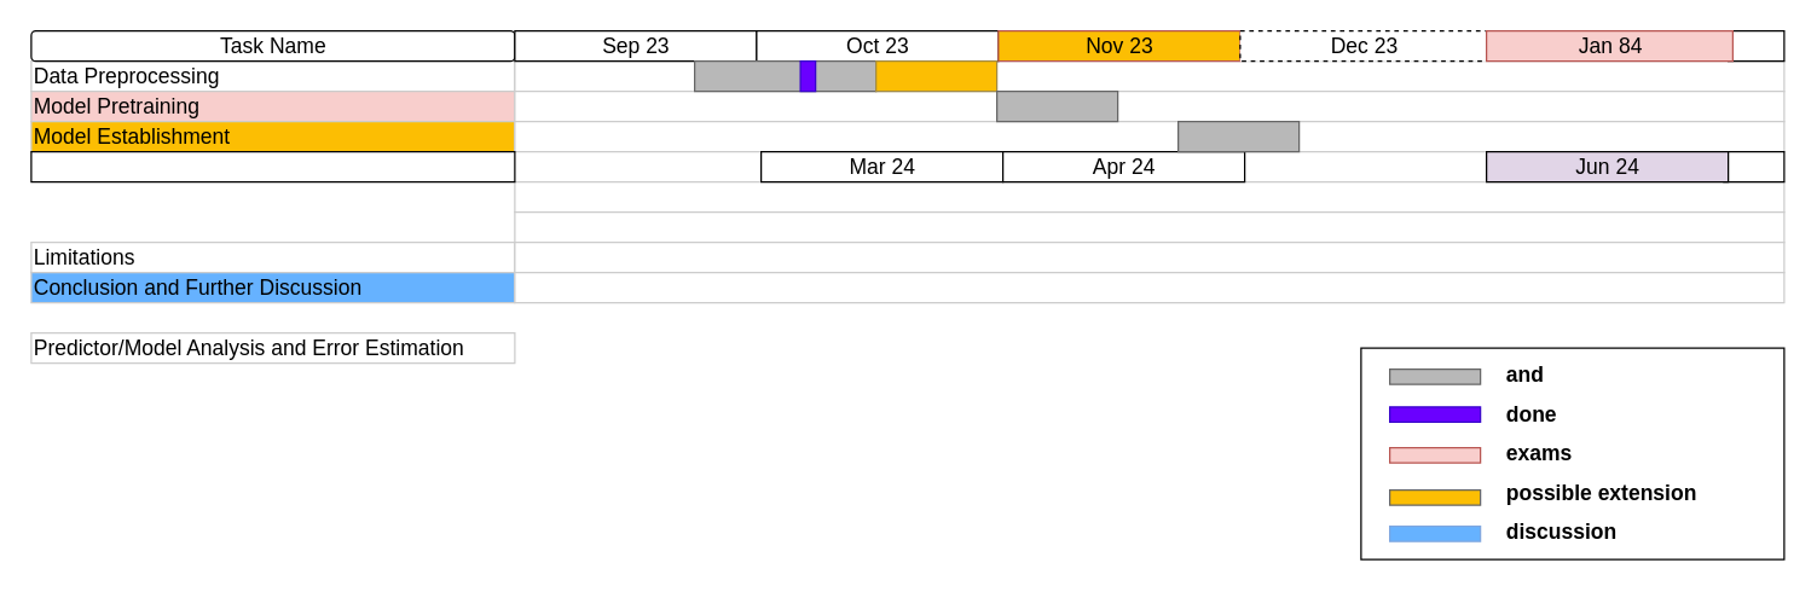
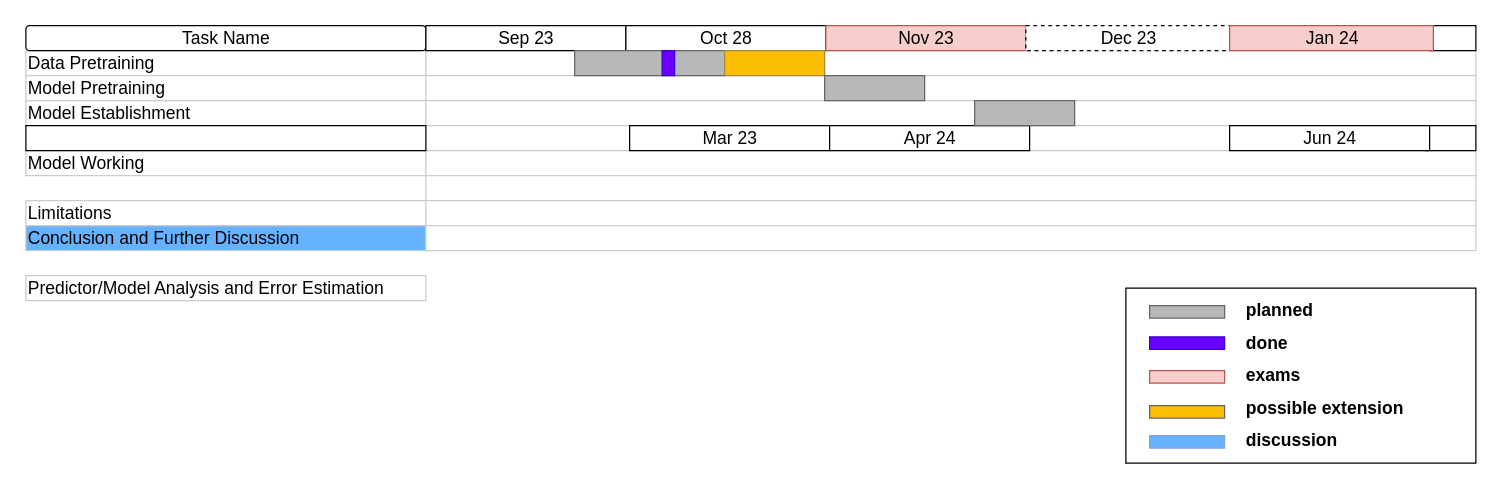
- <mxCell id="12" value="Oct 23" style="strokeWidth=1;fontStyle=0;html=1;fontSize=14;" parent="1" vertex="1"><mxGeometry x="500" y="20" width="160" height="20" as="geometry" /></mxCell>
+ <mxCell id="12" value="Oct 28" style="strokeWidth=1;fontStyle=0;html=1;fontSize=14;" parent="1" vertex="1"><mxGeometry x="500" y="20" width="160" height="20" as="geometry" /></mxCell>
- <mxCell id="13" value="Nov 23" style="strokeWidth=1;fontStyle=0;html=1;fontSize=14;fillColor=#fcbe03;strokeColor=#b85450;" parent="1" vertex="1"><mxGeometry x="660" y="20" width="160" height="20" as="geometry" /></mxCell>
+ <mxCell id="13" value="Nov 23" style="strokeWidth=1;fontStyle=0;html=1;fontSize=14;fillColor=#f8cecc;strokeColor=#b85450;" parent="1" vertex="1"><mxGeometry x="660" y="20" width="160" height="20" as="geometry" /></mxCell>
- <mxCell id="26" value="Jan 84" style="strokeWidth=1;fontStyle=0;html=1;fontSize=14;fillColor=#f8cecc;strokeColor=#b85450;" parent="1" vertex="1"><mxGeometry x="983" y="20" width="163" height="20" as="geometry" /></mxCell>
+ <mxCell id="26" value="Jan 24" style="strokeWidth=1;fontStyle=0;html=1;fontSize=14;fillColor=#f8cecc;strokeColor=#b85450;" parent="1" vertex="1"><mxGeometry x="983" y="20" width="163" height="20" as="geometry" /></mxCell>
- <mxCell id="2" value="Data Preprocessing" style="align=left;strokeColor=#CCCCCC;html=1;fontSize=14;" parent="1" vertex="1"><mxGeometry x="20" y="40" width="320.0" height="20.0" as="geometry" /></mxCell>
+ <mxCell id="2" value="Data Pretraining" style="align=left;strokeColor=#CCCCCC;html=1;fontSize=14;" parent="1" vertex="1"><mxGeometry x="20" y="40" width="320.0" height="20.0" as="geometry" /></mxCell>
- <mxCell id="3" value="Model Pretraining" style="align=left;strokeColor=#CCCCCC;html=1;fontSize=14;fillColor=#f8cecc;" parent="1" vertex="1"><mxGeometry x="20" y="60" width="320" height="20" as="geometry" /></mxCell>
+ <mxCell id="3" value="Model Pretraining" style="align=left;strokeColor=#CCCCCC;html=1;fontSize=14;" parent="1" vertex="1"><mxGeometry x="20" y="60" width="320" height="20" as="geometry" /></mxCell>
- <mxCell id="4" value="Model Establishment" style="align=left;strokeColor=#CCCCCC;html=1;fontSize=14;fillColor=#fcbe03;" parent="1" vertex="1"><mxGeometry x="20" y="80" width="320.0" height="20" as="geometry" /></mxCell>
+ <mxCell id="4" value="Model Establishment" style="align=left;strokeColor=#CCCCCC;html=1;fontSize=14;" parent="1" vertex="1"><mxGeometry x="20" y="80" width="320.0" height="20" as="geometry" /></mxCell>
- <mxCell id="22" value="Mar 24" style="strokeWidth=1;fontStyle=0;html=1;fontSize=14;" parent="1" vertex="1"><mxGeometry x="503" y="100" width="160" height="20" as="geometry" /></mxCell>
+ <mxCell id="22" value="Mar 23" style="strokeWidth=1;fontStyle=0;html=1;fontSize=14;" parent="1" vertex="1"><mxGeometry x="503" y="100" width="160" height="20" as="geometry" /></mxCell>
- <mxCell id="28" value="Jun 24" style="strokeWidth=1;fontStyle=0;html=1;fontSize=14;fillColor=#e1d5e7;" parent="1" vertex="1"><mxGeometry x="983" y="100" width="160" height="20" as="geometry" /></mxCell>
+ <mxCell id="28" value="Jun 24" style="strokeWidth=1;fontStyle=0;html=1;fontSize=14;" parent="1" vertex="1"><mxGeometry x="983" y="100" width="160" height="20" as="geometry" /></mxCell>
+ <mxCell id="5" value="Model Working" style="align=left;strokeColor=#CCCCCC;html=1;fontSize=14;" parent="1" vertex="1"><mxGeometry x="20" y="120" width="320.0" height="20" as="geometry" /></mxCell>
- <mxCell id="33" value="&lt;h1 style=&quot;border-color: var(--border-color); text-align: left; font-size: 14px;&quot;&gt;&lt;font style=&quot;border-color: var(--border-color);&quot;&gt;&amp;nbsp;&amp;nbsp;&lt;span style=&quot;white-space: pre;&quot;&gt;&amp;nbsp;&amp;nbsp;&amp;nbsp;&amp;nbsp;&lt;/span&gt;&amp;nbsp;&lt;span style=&quot;border-color: var(--border-color);&quot;&gt;&lt;span style=&quot;white-space: pre;&quot;&gt;&amp;nbsp;&amp;nbsp;&amp;nbsp;&lt;/span&gt;&lt;/span&gt;and&lt;/font&gt;&lt;/h1&gt;&lt;h1 style=&quot;border-color: var(--border-color); text-align: left; font-size: 14px;&quot;&gt;&lt;/h1&gt;&lt;h1 style=&quot;border-color: var(--border-color); text-align: left; font-size: 14px;&quot;&gt;&lt;/h1&gt;&lt;h1 style=&quot;border-color: var(--border-color); text-align: left; font-size: 14px;&quot;&gt;&lt;/h1&gt;&lt;h1 style=&quot;border-color: var(--border-color); text-align: left; font-size: 14px;&quot;&gt;&lt;font style=&quot;border-color: var(--border-color);&quot;&gt;&amp;nbsp;&lt;span style=&quot;border-color: var(--border-color);&quot;&gt;&lt;span style=&quot;white-space: pre;&quot;&gt;&amp;nbsp;&amp;nbsp;&amp;nbsp;&amp;nbsp;&lt;/span&gt;&lt;/span&gt;&amp;nbsp;&lt;span style=&quot;border-color: var(--border-color);&quot;&gt;&lt;span style=&quot;white-space: pre;&quot;&gt;&amp;nbsp;&amp;nbsp;&amp;nbsp;&amp;nbsp;&lt;/span&gt;&lt;/span&gt;done&lt;/font&gt;&lt;/h1&gt;&lt;h1 style=&quot;border-color: var(--border-color); text-align: left; font-size: 14px;&quot;&gt;&lt;font style=&quot;border-color: var(--border-color);&quot;&gt;&amp;nbsp;&lt;span style=&quot;border-color: var(--border-color);&quot;&gt;&lt;span style=&quot;white-space: pre;&quot;&gt;&amp;nbsp;&amp;nbsp;&amp;nbsp;&amp;nbsp;&lt;/span&gt;&lt;/span&gt;&amp;nbsp;&lt;span style=&quot;border-color: var(--border-color);&quot;&gt;&lt;span style=&quot;white-space: pre;&quot;&gt;&amp;nbsp;&amp;nbsp;&amp;nbsp;&amp;nbsp;&lt;/span&gt;&lt;/span&gt;exams&lt;/font&gt;&lt;/h1&gt;&lt;h1 style=&quot;border-color: var(--border-color); text-align: left; font-size: 14px;&quot;&gt;&lt;font style=&quot;border-color: var(--border-color);&quot;&gt;&amp;nbsp;&lt;span style=&quot;border-color: var(--border-color);&quot;&gt;&lt;span style=&quot;white-space: pre;&quot;&gt;&amp;nbsp;&amp;nbsp;&amp;nbsp;&amp;nbsp;&lt;/span&gt;&lt;/span&gt;&amp;nbsp;&lt;span style=&quot;border-color: var(--border-color);&quot;&gt;&lt;span style=&quot;white-space: pre;&quot;&gt;&amp;nbsp;&amp;nbsp;&amp;nbsp;&amp;nbsp;&lt;/span&gt;&lt;/span&gt;possible extension&lt;/font&gt;&lt;/h1&gt;&lt;h1 style=&quot;border-color: var(--border-color); text-align: left; font-size: 14px;&quot;&gt;&lt;font style=&quot;border-color: var(--border-color);&quot;&gt;&amp;nbsp;&lt;span style=&quot;border-color: var(--border-color);&quot;&gt;&lt;span style=&quot;white-space: pre;&quot;&gt;&amp;nbsp;&amp;nbsp;&amp;nbsp;&amp;nbsp;&lt;/span&gt;&lt;/span&gt;&amp;nbsp;&lt;span style=&quot;border-color: var(--border-color);&quot;&gt;&lt;span style=&quot;white-space: pre;&quot;&gt;&amp;nbsp;&amp;nbsp;&amp;nbsp;&amp;nbsp;&lt;/span&gt;&lt;/span&gt;discussion&lt;/font&gt;&lt;/h1&gt;" style="text;html=1;strokeColor=default;fillColor=none;align=center;verticalAlign=middle;whiteSpace=wrap;rounded=0;" vertex="1" parent="1"><mxGeometry x="900" y="230" width="280" height="140" as="geometry" /></mxCell>
+ <mxCell id="33" value="&lt;h1 style=&quot;border-color: var(--border-color); text-align: left; font-size: 14px;&quot;&gt;&lt;font style=&quot;border-color: var(--border-color);&quot;&gt;&amp;nbsp;&amp;nbsp;&lt;span style=&quot;white-space: pre;&quot;&gt;&amp;nbsp;&amp;nbsp;&amp;nbsp;&amp;nbsp;&lt;/span&gt;&amp;nbsp;&lt;span style=&quot;border-color: var(--border-color);&quot;&gt;&lt;span style=&quot;white-space: pre;&quot;&gt;&amp;nbsp;&amp;nbsp;&amp;nbsp;&lt;/span&gt;&lt;/span&gt;planned&lt;/font&gt;&lt;/h1&gt;&lt;h1 style=&quot;border-color: var(--border-color); text-align: left; font-size: 14px;&quot;&gt;&lt;/h1&gt;&lt;h1 style=&quot;border-color: var(--border-color); text-align: left; font-size: 14px;&quot;&gt;&lt;/h1&gt;&lt;h1 style=&quot;border-color: var(--border-color); text-align: left; font-size: 14px;&quot;&gt;&lt;/h1&gt;&lt;h1 style=&quot;border-color: var(--border-color); text-align: left; font-size: 14px;&quot;&gt;&lt;font style=&quot;border-color: var(--border-color);&quot;&gt;&amp;nbsp;&lt;span style=&quot;border-color: var(--border-color);&quot;&gt;&lt;span style=&quot;white-space: pre;&quot;&gt;&amp;nbsp;&amp;nbsp;&amp;nbsp;&amp;nbsp;&lt;/span&gt;&lt;/span&gt;&amp;nbsp;&lt;span style=&quot;border-color: var(--border-color);&quot;&gt;&lt;span style=&quot;white-space: pre;&quot;&gt;&amp;nbsp;&amp;nbsp;&amp;nbsp;&amp;nbsp;&lt;/span&gt;&lt;/span&gt;done&lt;/font&gt;&lt;/h1&gt;&lt;h1 style=&quot;border-color: var(--border-color); text-align: left; font-size: 14px;&quot;&gt;&lt;font style=&quot;border-color: var(--border-color);&quot;&gt;&amp;nbsp;&lt;span style=&quot;border-color: var(--border-color);&quot;&gt;&lt;span style=&quot;white-space: pre;&quot;&gt;&amp;nbsp;&amp;nbsp;&amp;nbsp;&amp;nbsp;&lt;/span&gt;&lt;/span&gt;&amp;nbsp;&lt;span style=&quot;border-color: var(--border-color);&quot;&gt;&lt;span style=&quot;white-space: pre;&quot;&gt;&amp;nbsp;&amp;nbsp;&amp;nbsp;&amp;nbsp;&lt;/span&gt;&lt;/span&gt;exams&lt;/font&gt;&lt;/h1&gt;&lt;h1 style=&quot;border-color: var(--border-color); text-align: left; font-size: 14px;&quot;&gt;&lt;font style=&quot;border-color: var(--border-color);&quot;&gt;&amp;nbsp;&lt;span style=&quot;border-color: var(--border-color);&quot;&gt;&lt;span style=&quot;white-space: pre;&quot;&gt;&amp;nbsp;&amp;nbsp;&amp;nbsp;&amp;nbsp;&lt;/span&gt;&lt;/span&gt;&amp;nbsp;&lt;span style=&quot;border-color: var(--border-color);&quot;&gt;&lt;span style=&quot;white-space: pre;&quot;&gt;&amp;nbsp;&amp;nbsp;&amp;nbsp;&amp;nbsp;&lt;/span&gt;&lt;/span&gt;possible extension&lt;/font&gt;&lt;/h1&gt;&lt;h1 style=&quot;border-color: var(--border-color); text-align: left; font-size: 14px;&quot;&gt;&lt;font style=&quot;border-color: var(--border-color);&quot;&gt;&amp;nbsp;&lt;span style=&quot;border-color: var(--border-color);&quot;&gt;&lt;span style=&quot;white-space: pre;&quot;&gt;&amp;nbsp;&amp;nbsp;&amp;nbsp;&amp;nbsp;&lt;/span&gt;&lt;/span&gt;&amp;nbsp;&lt;span style=&quot;border-color: var(--border-color);&quot;&gt;&lt;span style=&quot;white-space: pre;&quot;&gt;&amp;nbsp;&amp;nbsp;&amp;nbsp;&amp;nbsp;&lt;/span&gt;&lt;/span&gt;discussion&lt;/font&gt;&lt;/h1&gt;" style="text;html=1;strokeColor=default;fillColor=none;align=center;verticalAlign=middle;whiteSpace=wrap;rounded=0;" vertex="1" parent="1"><mxGeometry x="900" y="230" width="280" height="140" as="geometry" /></mxCell>
